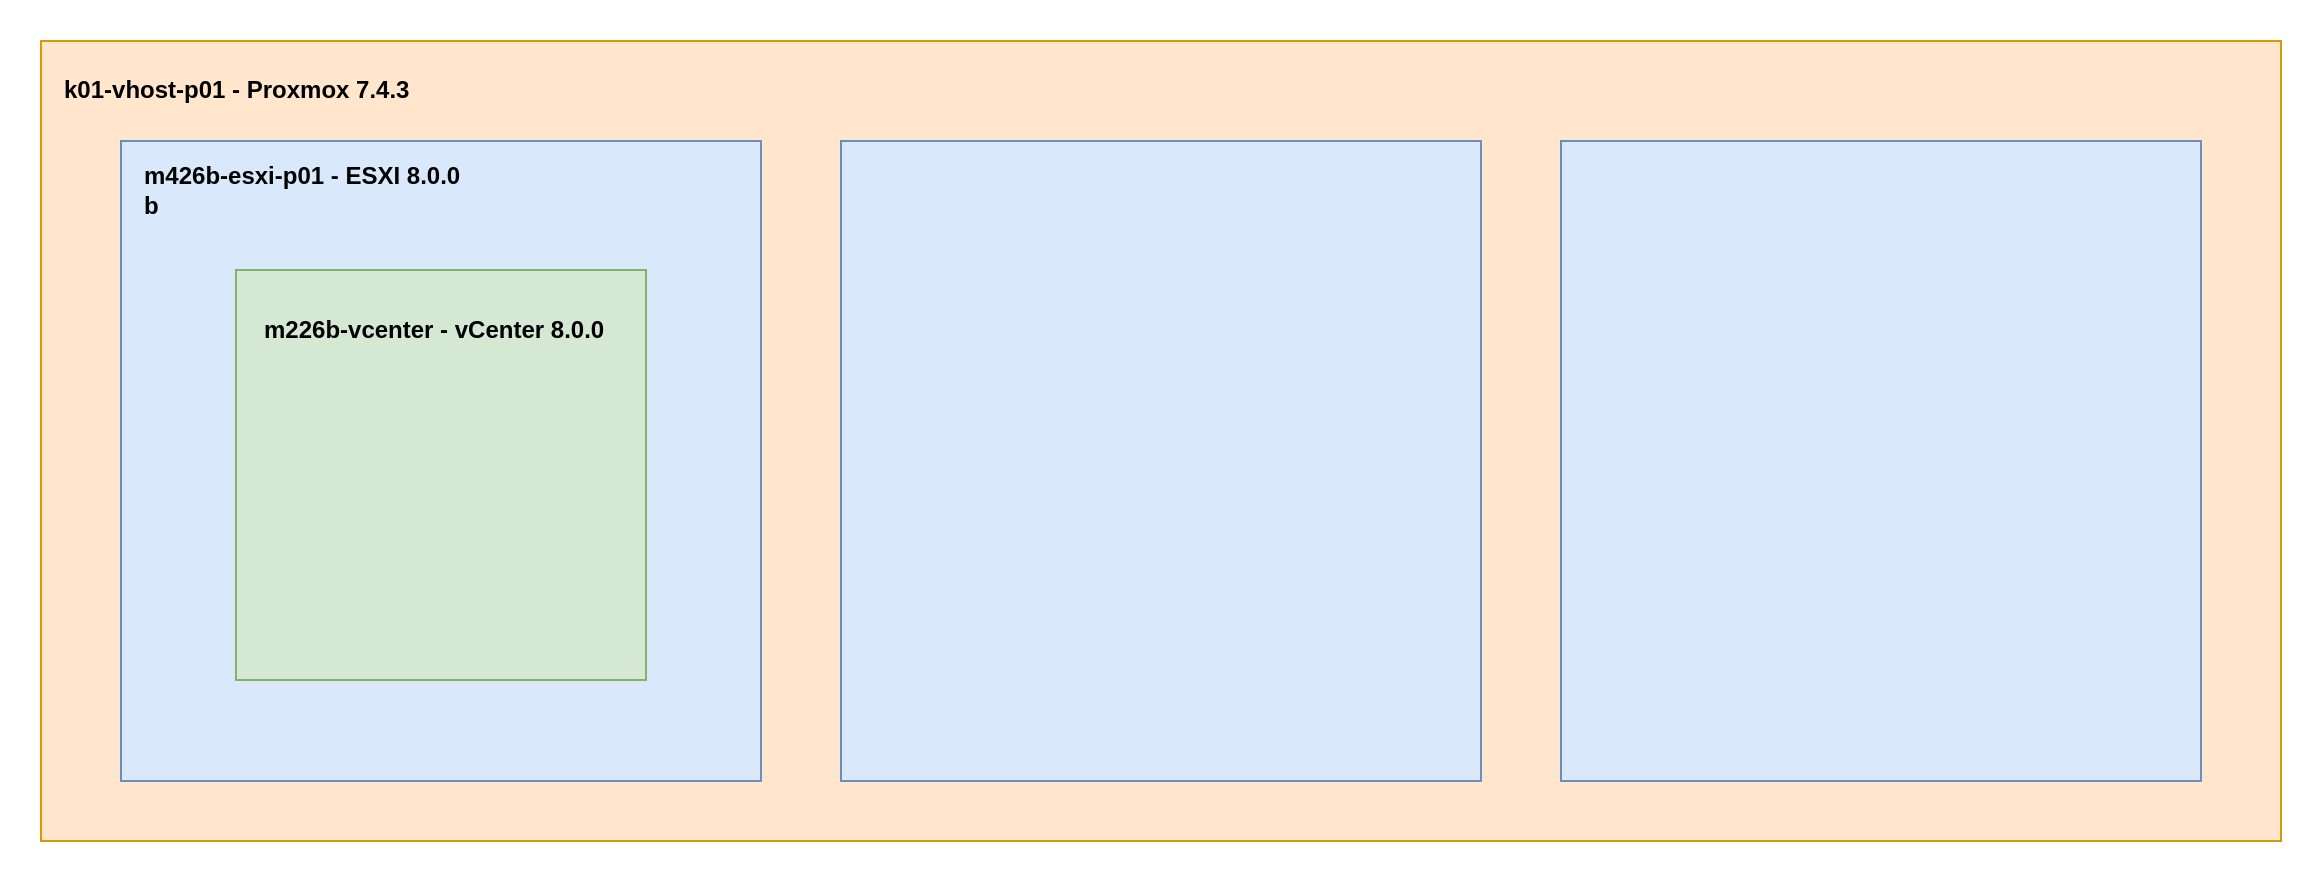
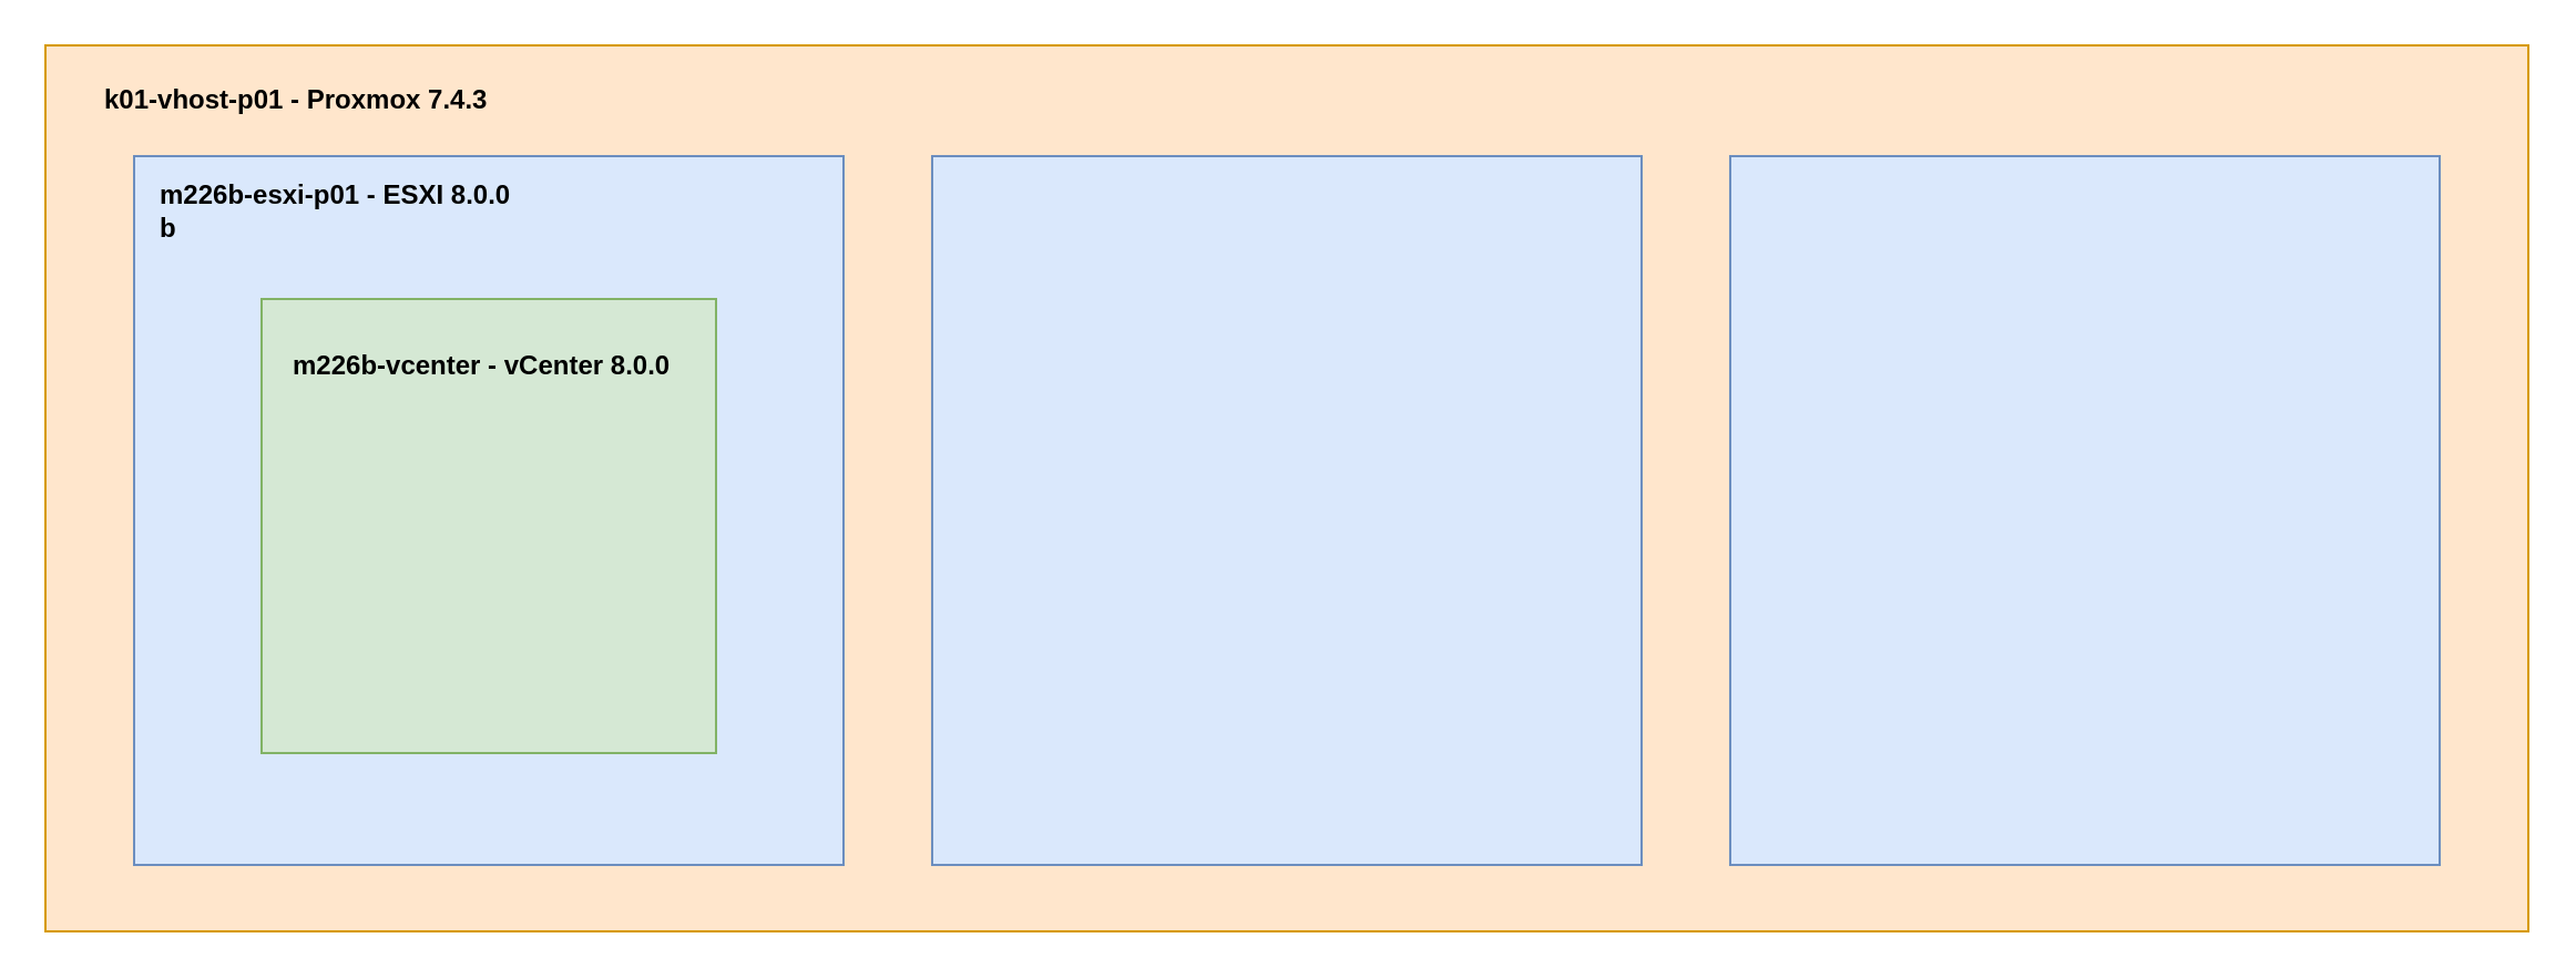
- <mxCell id="5" value="&lt;b&gt;k01-vhost-p01 - Proxmox 7.4.3&lt;/b&gt;" style="text;html=1;strokeColor=none;fillColor=none;align=left;verticalAlign=middle;whiteSpace=wrap;rounded=0;" vertex="1" parent="1"><mxGeometry x="30" y="30" width="190" height="30" as="geometry" /></mxCell>
+ <mxCell id="5" value="&lt;b&gt;k01-vhost-p01 - Proxmox 7.4.3&lt;/b&gt;" style="text;html=1;strokeColor=none;fillColor=none;align=left;verticalAlign=middle;whiteSpace=wrap;rounded=0;" vertex="1" parent="1"><mxGeometry x="45" y="30" width="190" height="30" as="geometry" /></mxCell>
- <mxCell id="7" value="&lt;b&gt;m426b-esxi-p01 - ESXI 8.0.0 b&lt;/b&gt;" style="text;html=1;strokeColor=none;fillColor=none;align=left;verticalAlign=middle;whiteSpace=wrap;rounded=0;" vertex="1" parent="1"><mxGeometry x="70" y="80" width="170" height="30" as="geometry" /></mxCell>
+ <mxCell id="7" value="&lt;b&gt;m226b-esxi-p01 - ESXI 8.0.0 b&lt;/b&gt;" style="text;html=1;strokeColor=none;fillColor=none;align=left;verticalAlign=middle;whiteSpace=wrap;rounded=0;" vertex="1" parent="1"><mxGeometry x="70" y="80" width="170" height="30" as="geometry" /></mxCell>
